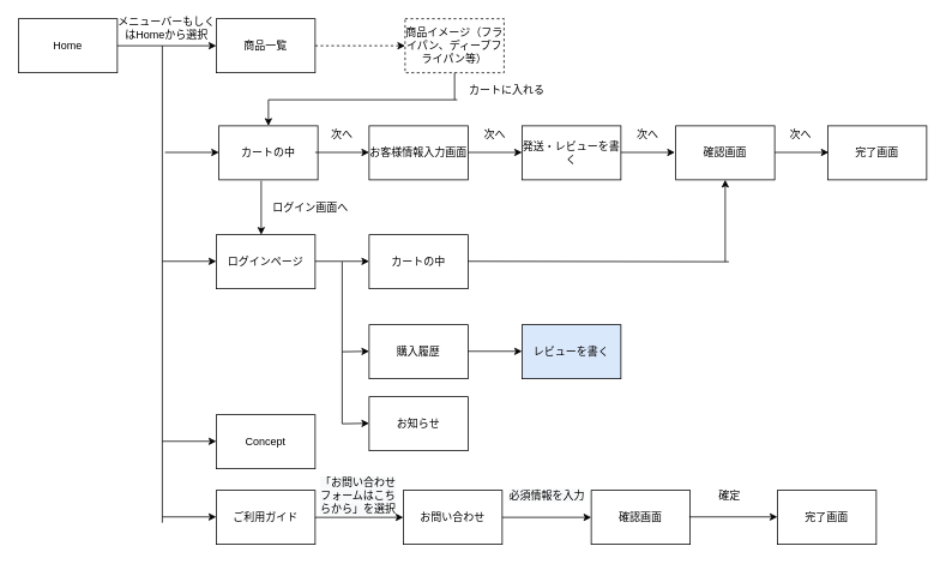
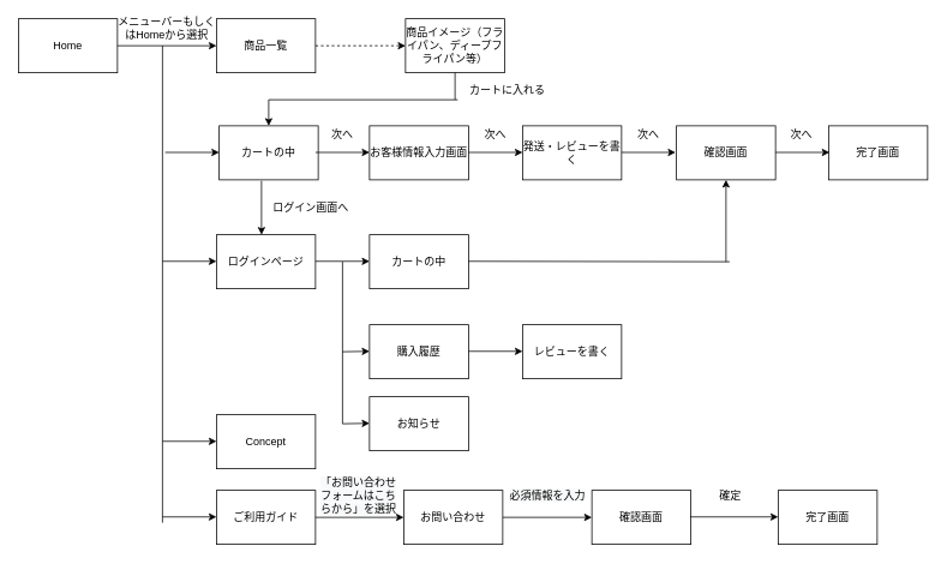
- <mxCell id="8" value="商品イメージ（フライパン、ディープフライパン等）" style="rounded=0;whiteSpace=wrap;html=1;dashed=1;" parent="1" vertex="1"><mxGeometry x="450" y="20" width="110" height="60" as="geometry" /></mxCell>
+ <mxCell id="8" value="商品イメージ（フライパン、ディープフライパン等）" style="rounded=0;whiteSpace=wrap;html=1;" parent="1" vertex="1"><mxGeometry x="450" y="20" width="110" height="60" as="geometry" /></mxCell>
- <mxCell id="52" value="レビューを書く" style="rounded=0;whiteSpace=wrap;html=1;fillColor=#dae8fc;" parent="1" vertex="1"><mxGeometry x="580" y="360" width="110" height="60" as="geometry" /></mxCell>
+ <mxCell id="52" value="レビューを書く" style="rounded=0;whiteSpace=wrap;html=1;" parent="1" vertex="1"><mxGeometry x="580" y="360" width="110" height="60" as="geometry" /></mxCell>
